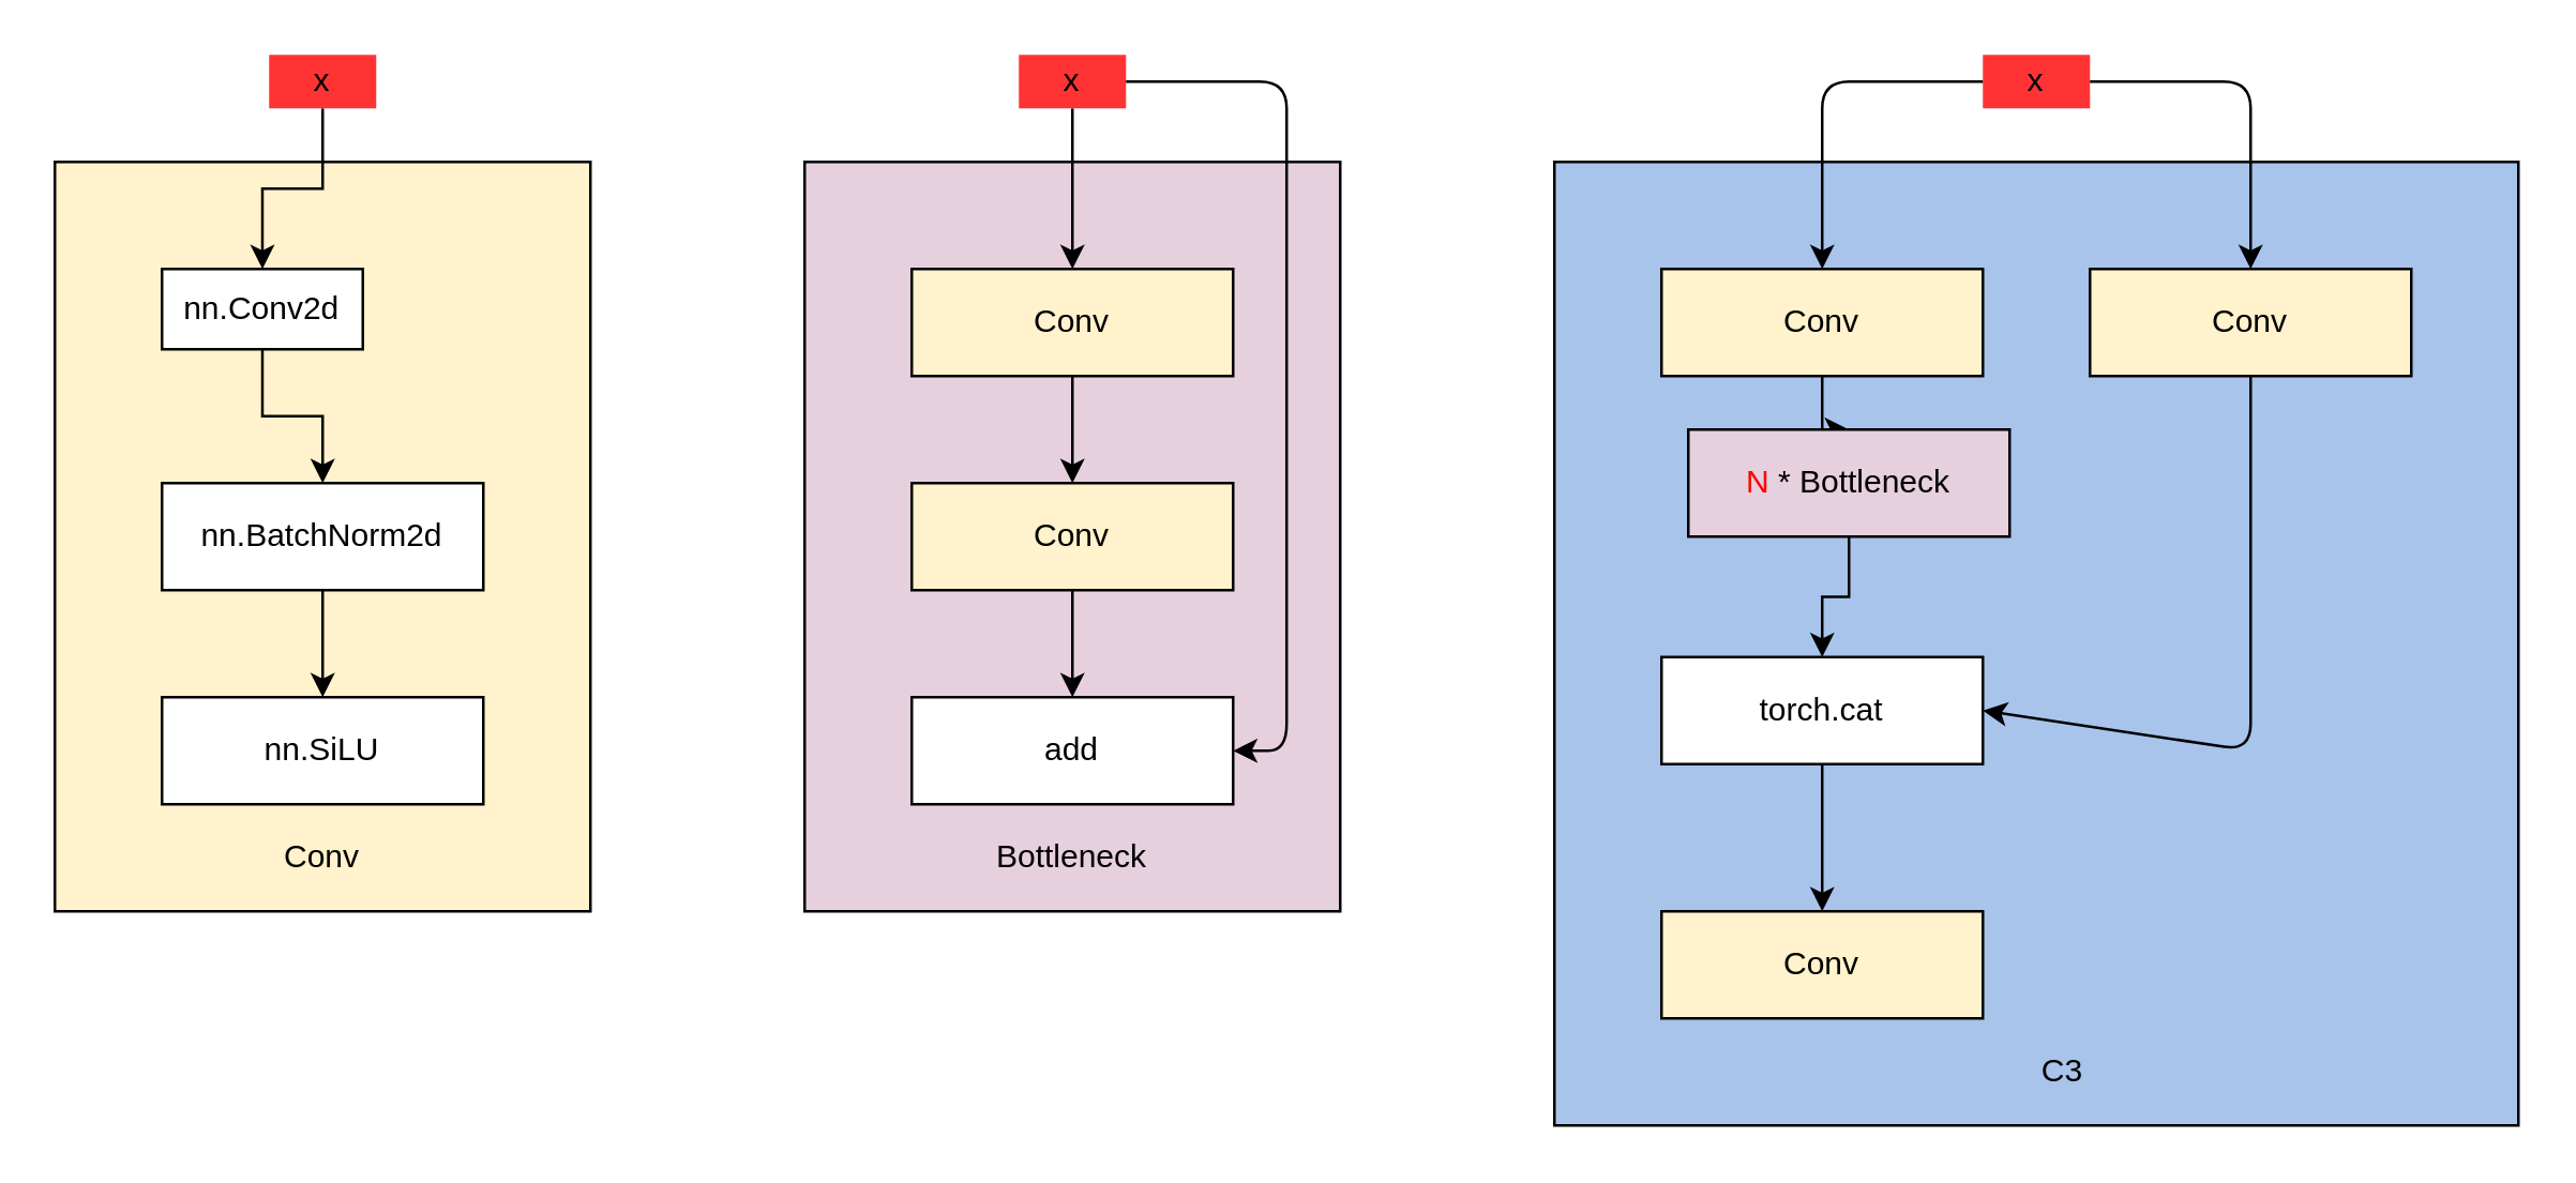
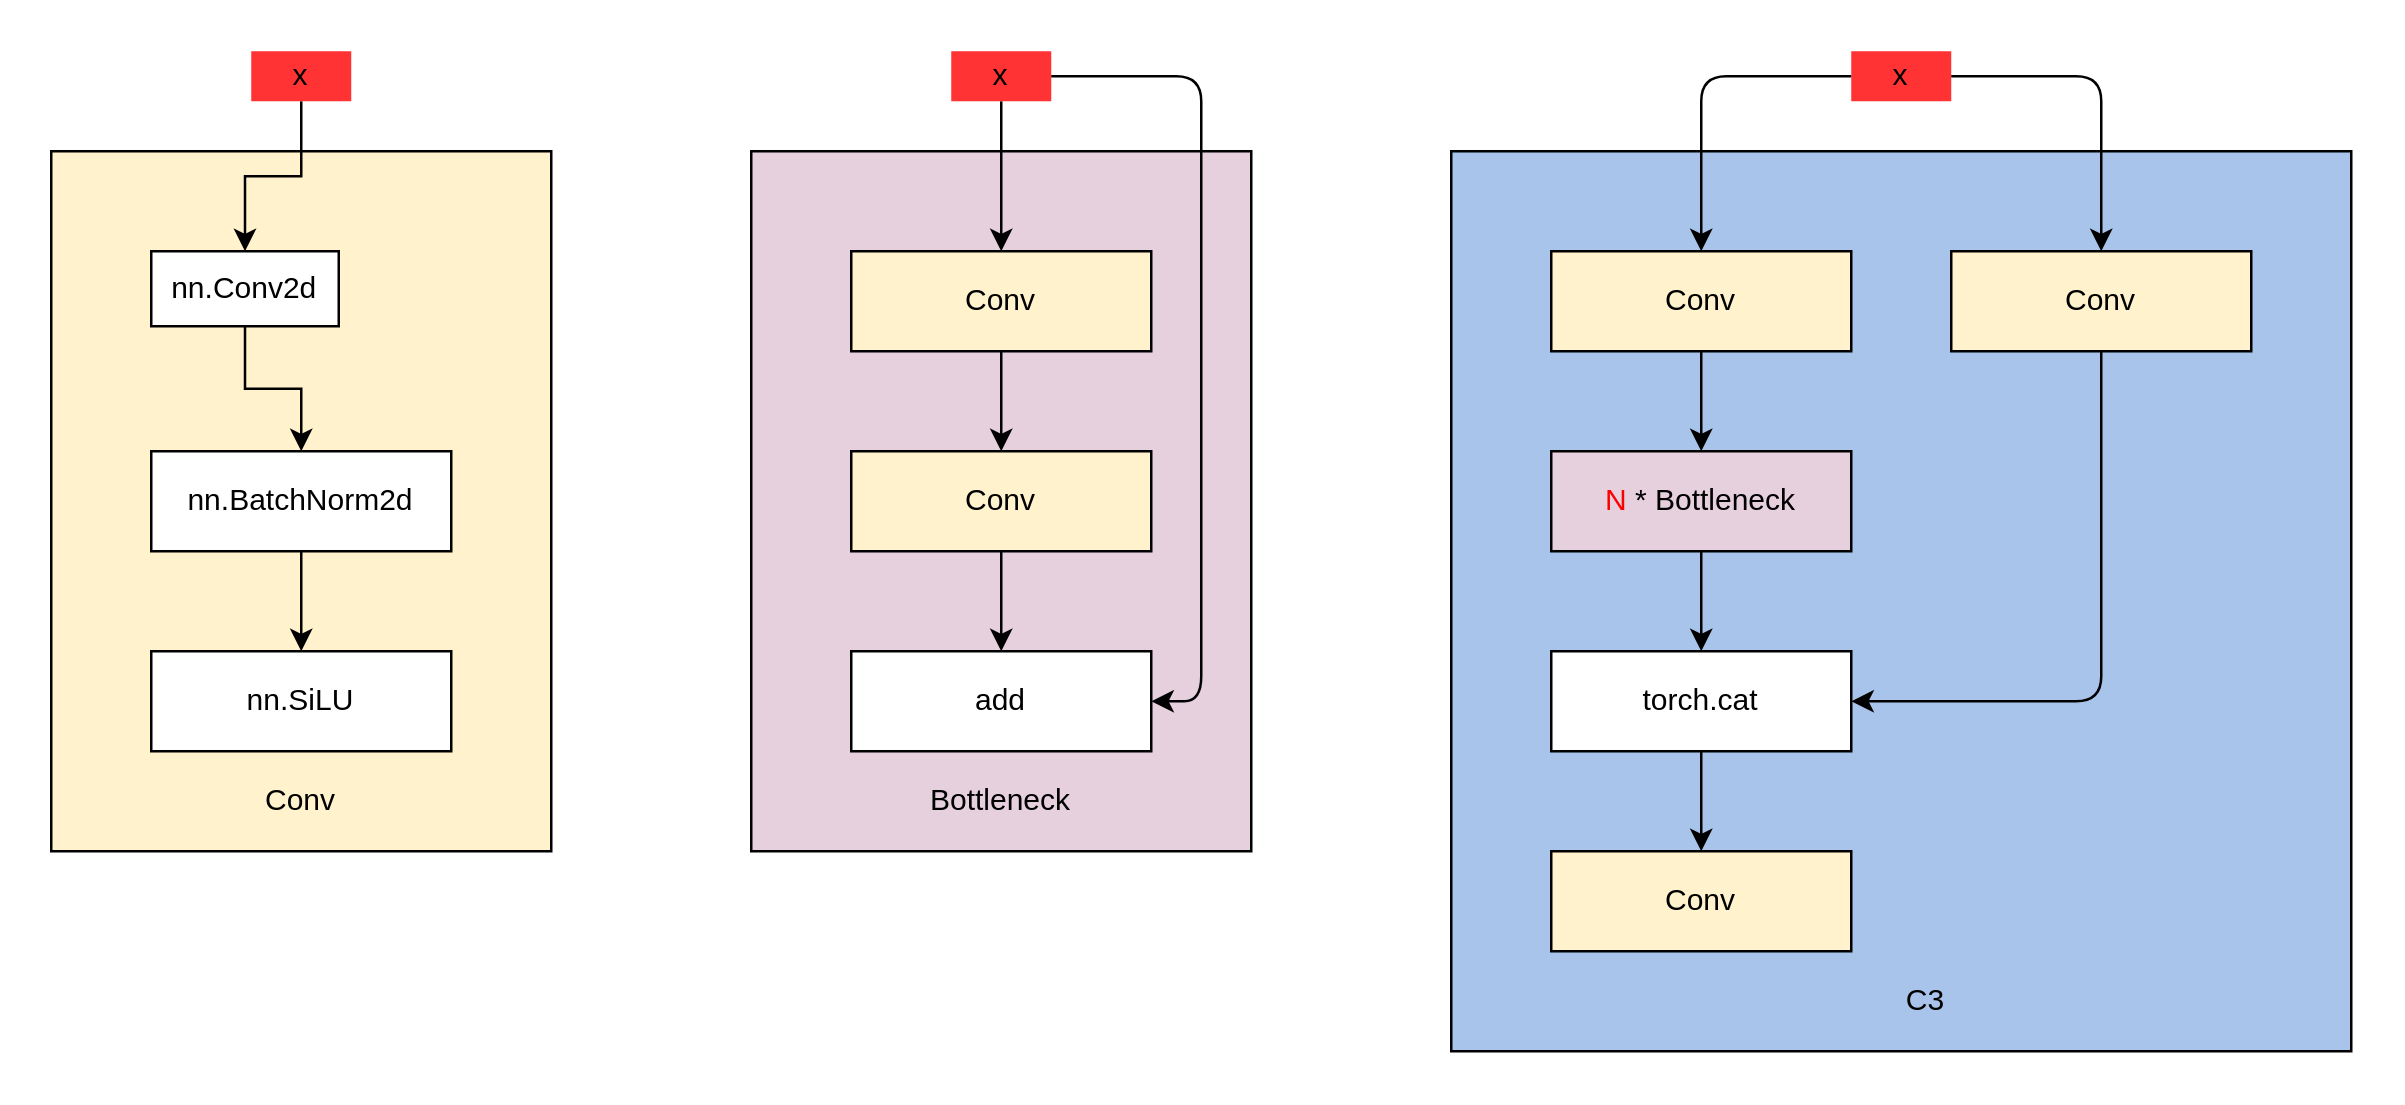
- <mxCell id="26" value="&lt;font color=&quot;#ff0000&quot;&gt;N&lt;/font&gt; * Bottleneck" style="rounded=0;whiteSpace=wrap;html=1;fillColor=#E6D0DE;" vertex="1" parent="1"><mxGeometry x="630" y="160" width="120" height="40" as="geometry" /></mxCell>
+ <mxCell id="26" value="&lt;font color=&quot;#ff0000&quot;&gt;N&lt;/font&gt; * Bottleneck" style="rounded=0;whiteSpace=wrap;html=1;fillColor=#E6D0DE;" vertex="1" parent="1"><mxGeometry x="620" y="180" width="120" height="40" as="geometry" /></mxCell>
- <mxCell id="28" value="torch.cat" style="rounded=0;whiteSpace=wrap;html=1;" vertex="1" parent="1"><mxGeometry x="620" y="245" width="120" height="40" as="geometry" /></mxCell>
+ <mxCell id="28" value="torch.cat" style="rounded=0;whiteSpace=wrap;html=1;" vertex="1" parent="1"><mxGeometry x="620" y="260" width="120" height="40" as="geometry" /></mxCell>
